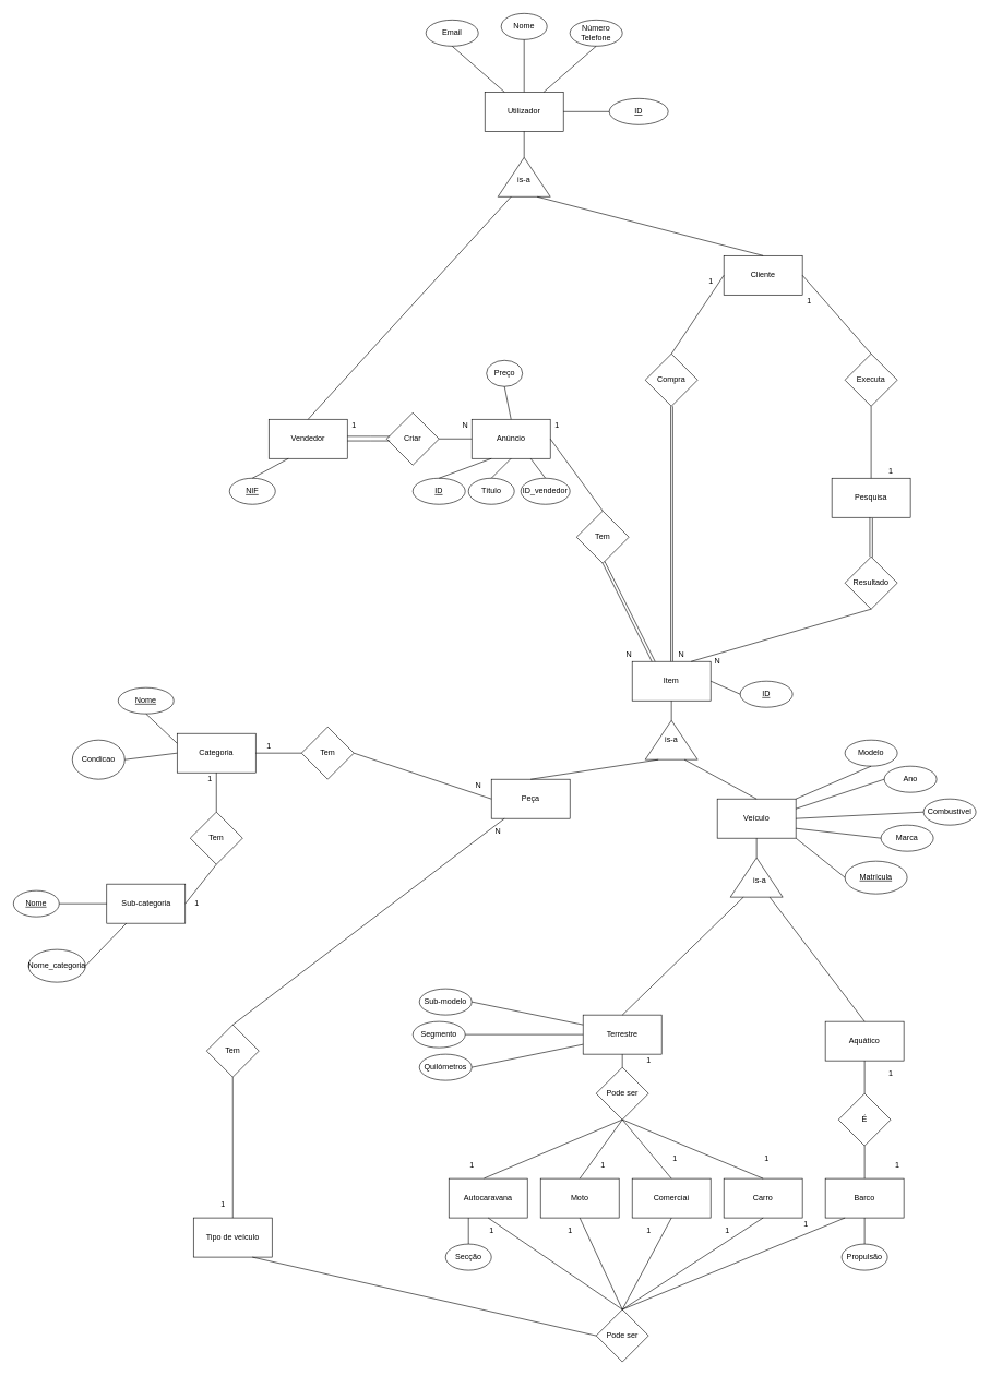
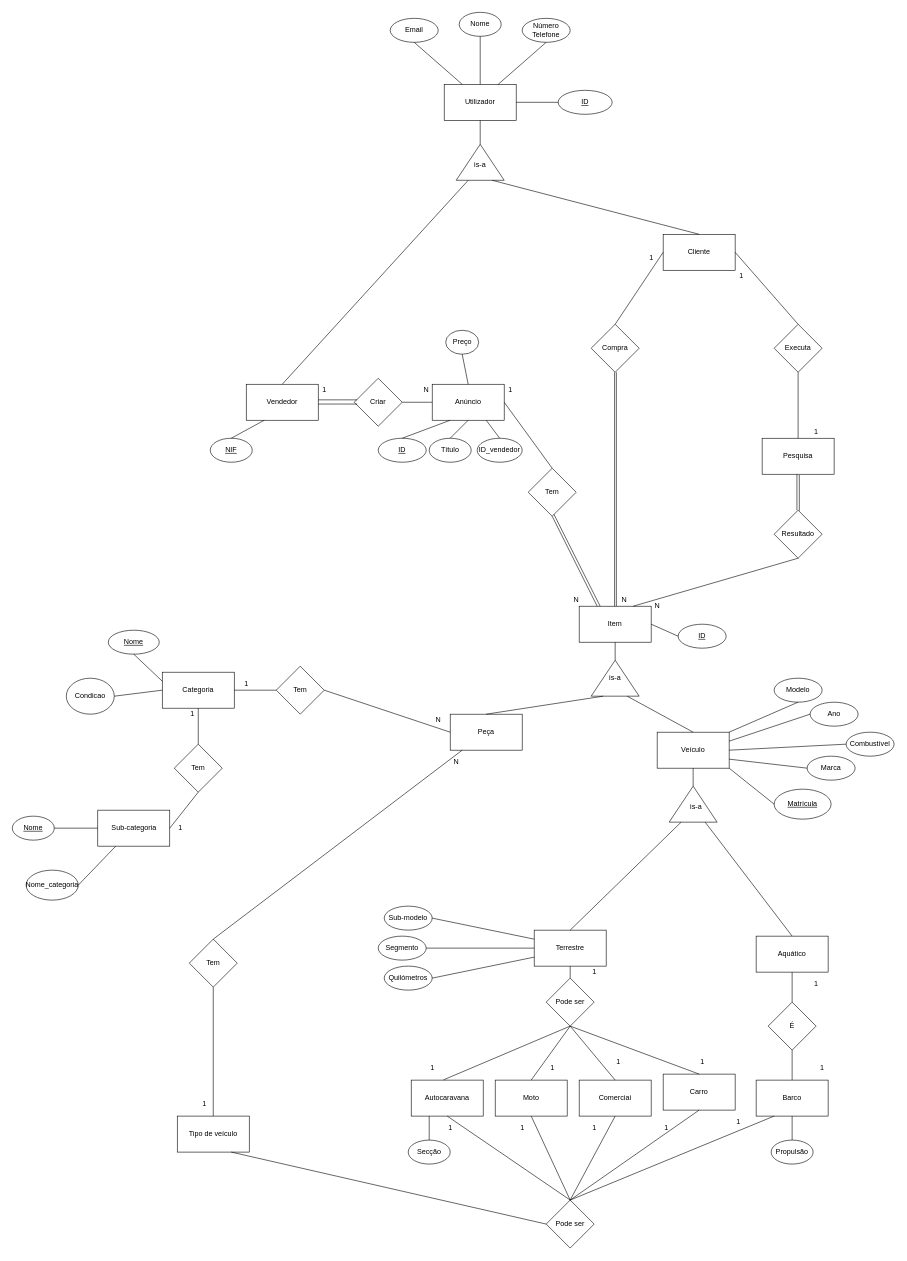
- <mxCell id="41" value="Carro" style="rounded=0;whiteSpace=wrap;html=1;" parent="1" vertex="1"><mxGeometry x="1105" y="1800" width="120" height="60" as="geometry" /></mxCell>
+ <mxCell id="41" value="Carro" style="rounded=0;whiteSpace=wrap;html=1;" parent="1" vertex="1"><mxGeometry x="1105" y="1790" width="120" height="60" as="geometry" /></mxCell>
